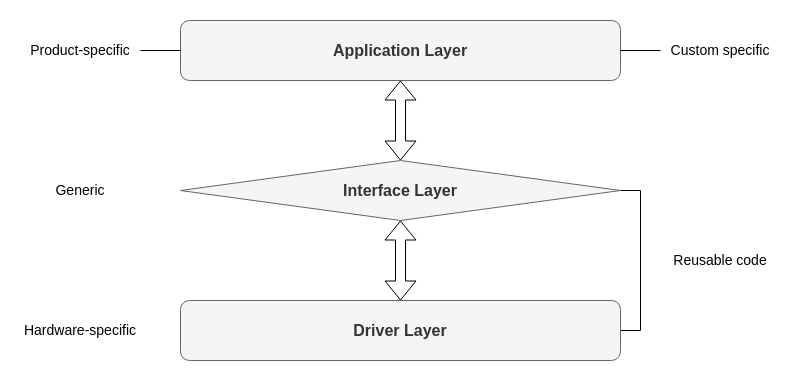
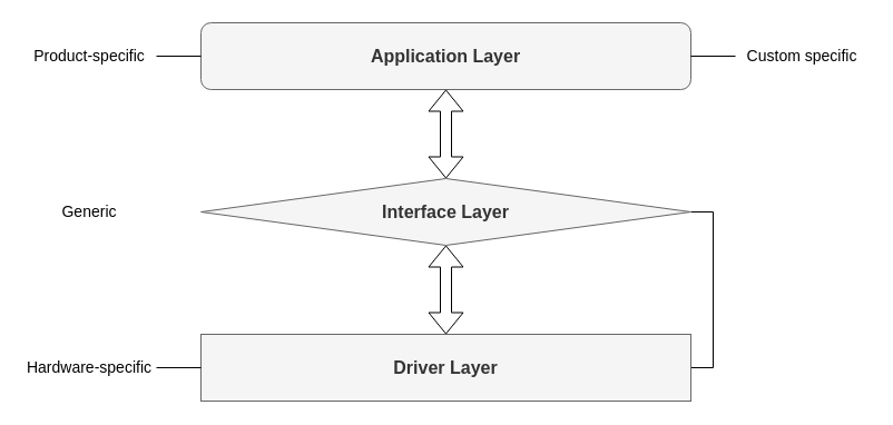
- <mxCell id="13" value="Reusable code" style="rounded=0;whiteSpace=wrap;html=1;fontSize=14;fillColor=none;strokeColor=none;" parent="1" vertex="1"><mxGeometry x="660" y="230" width="120" height="60" as="geometry" /></mxCell>
+ <mxCell id="11" style="edgeStyle=orthogonalEdgeStyle;rounded=0;orthogonalLoop=1;jettySize=auto;html=1;exitX=1;exitY=0.5;exitDx=0;exitDy=0;entryX=0;entryY=0.5;entryDx=0;entryDy=0;startArrow=none;startFill=0;endArrow=none;endFill=0;fillColor=#000000;fontSize=14;" parent="1" source="12" target="5" edge="1"><mxGeometry relative="1" as="geometry" /></mxCell>
- <mxCell id="5" value="Driver Layer" style="rounded=1;whiteSpace=wrap;html=1;fontStyle=1;fontSize=16;fillColor=#f5f5f5;strokeColor=#666666;fontColor=#333333;" parent="1" vertex="1"><mxGeometry x="180" y="300" width="440" height="60" as="geometry" /></mxCell>
+ <mxCell id="5" value="Driver Layer" style="whiteSpace=wrap;html=1;fontStyle=1;fontSize=16;fillColor=#f5f5f5;strokeColor=#666666;fontColor=#333333;rounded=0;" parent="1" vertex="1"><mxGeometry x="180" y="300" width="440" height="60" as="geometry" /></mxCell>
